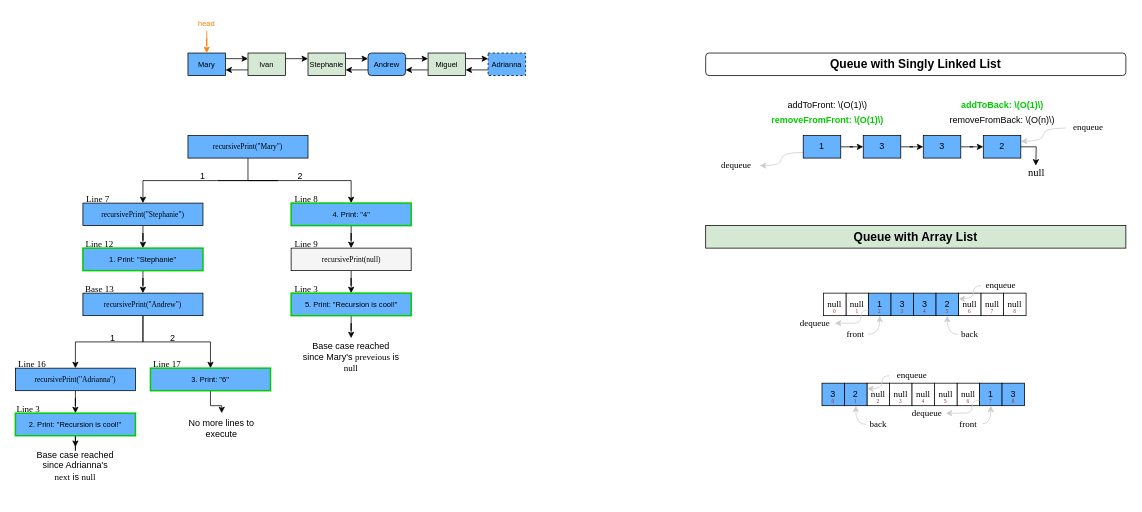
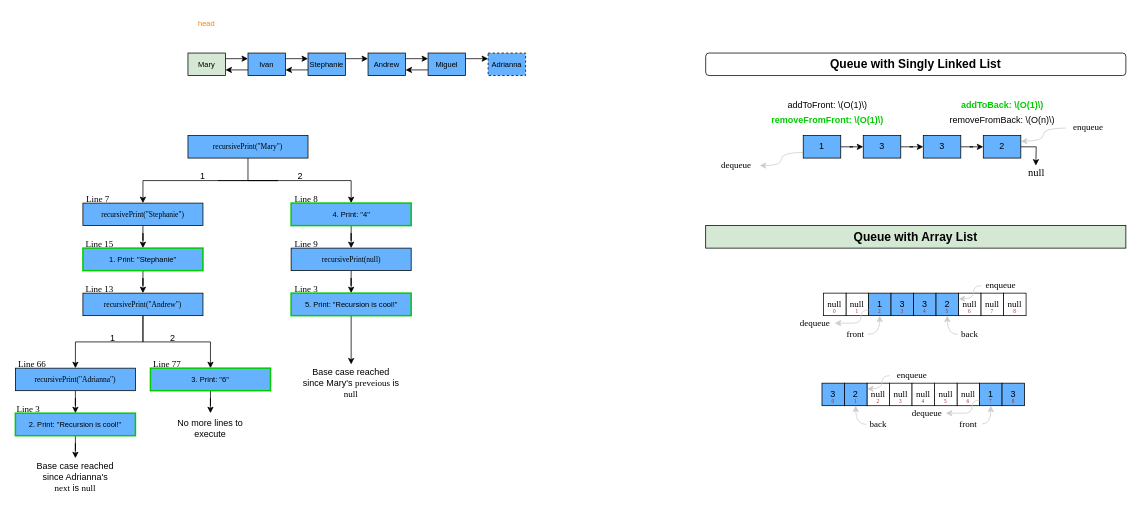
- <mxCell id="92" style="edgeStyle=orthogonalEdgeStyle;rounded=0;orthogonalLoop=1;jettySize=auto;html=1;entryX=0.5;entryY=0;entryDx=0;entryDy=0;fontSize=10;fontColor=#FF8000;strokeColor=#FF8000;" parent="1" source="93" target="77" edge="1"><mxGeometry relative="1" as="geometry" /></mxCell>
- <mxCell id="77" value="Mary" style="whiteSpace=wrap;html=1;fillColor=#66B2FF;fontSize=10;" parent="1" vertex="1"><mxGeometry x="250" y="70" width="50" height="30" as="geometry" /></mxCell>
+ <mxCell id="77" value="Mary" style="whiteSpace=wrap;html=1;fillColor=#d5e8d4;fontSize=10;" parent="1" vertex="1"><mxGeometry x="250" y="70" width="50" height="30" as="geometry" /></mxCell>
- <mxCell id="79" value="Ivan" style="whiteSpace=wrap;html=1;gradientDirection=west;fillColor=#d5e8d4;fontSize=10;" parent="1" vertex="1"><mxGeometry x="330" y="70" width="50" height="30" as="geometry" /></mxCell>
+ <mxCell id="79" value="Ivan" style="whiteSpace=wrap;html=1;gradientDirection=west;fillColor=#66B2FF;fontSize=10;" parent="1" vertex="1"><mxGeometry x="330" y="70" width="50" height="30" as="geometry" /></mxCell>
- <mxCell id="82" value="Stephanie" style="whiteSpace=wrap;html=1;gradientDirection=west;fillColor=#d5e8d4;fontSize=10;" parent="1" vertex="1"><mxGeometry x="410" y="70" width="50" height="30" as="geometry" /></mxCell>
+ <mxCell id="82" value="Stephanie" style="whiteSpace=wrap;html=1;gradientDirection=west;fillColor=#66B2FF;fontSize=10;" parent="1" vertex="1"><mxGeometry x="410" y="70" width="50" height="30" as="geometry" /></mxCell>
- <mxCell id="86" value="Andrew" style="whiteSpace=wrap;html=1;gradientDirection=west;fillColor=#66B2FF;fontSize=10;rounded=1;" parent="1" vertex="1"><mxGeometry x="490" y="70" width="50" height="30" as="geometry" /></mxCell>
+ <mxCell id="86" value="Andrew" style="whiteSpace=wrap;html=1;gradientDirection=west;fillColor=#66B2FF;fontSize=10;" parent="1" vertex="1"><mxGeometry x="490" y="70" width="50" height="30" as="geometry" /></mxCell>
- <mxCell id="88" value="Miguel" style="whiteSpace=wrap;html=1;gradientDirection=west;fillColor=#d5e8d4;fontSize=10;" parent="1" vertex="1"><mxGeometry x="570" y="70" width="50" height="30" as="geometry" /></mxCell>
+ <mxCell id="88" value="Miguel" style="whiteSpace=wrap;html=1;gradientDirection=west;fillColor=#66B2FF;fontSize=10;" parent="1" vertex="1"><mxGeometry x="570" y="70" width="50" height="30" as="geometry" /></mxCell>
+ <mxCell id="81" style="edgeStyle=orthogonalEdgeStyle;rounded=0;orthogonalLoop=1;jettySize=auto;html=1;entryX=1;entryY=0.75;entryDx=0;entryDy=0;fontSize=10;" parent="1" source="82" target="79" edge="1"><mxGeometry relative="1" as="geometry"><mxPoint x="381.35" y="93.52" as="targetPoint" /><Array as="points"><mxPoint x="410" y="93" /></Array></mxGeometry></mxCell>
- <mxCell id="84" style="edgeStyle=orthogonalEdgeStyle;rounded=0;orthogonalLoop=1;jettySize=auto;html=1;entryX=1;entryY=0.75;entryDx=0;entryDy=0;fontSize=10;" parent="1" source="86" target="82" edge="1"><mxGeometry relative="1" as="geometry"><mxPoint x="461.35" y="93.52" as="targetPoint" /><Array as="points"><mxPoint x="490" y="93" /></Array></mxGeometry></mxCell>
- <mxCell id="90" style="edgeStyle=orthogonalEdgeStyle;rounded=0;orthogonalLoop=1;jettySize=auto;html=1;entryX=1;entryY=0.75;entryDx=0;entryDy=0;fontSize=10;" parent="1" source="91" target="88" edge="1"><mxGeometry relative="1" as="geometry"><mxPoint x="621.35" y="93.52" as="targetPoint" /><Array as="points"><mxPoint x="650" y="92" /></Array></mxGeometry></mxCell>
- <mxCell id="126" value="&lt;font data-font-src=&quot;https://fonts.googleapis.com/css?family=Palatino+Linotype&quot; face=&quot;Palatino Linotype&quot;&gt;Line 12&lt;br&gt;&lt;/font&gt;" style="text;html=1;strokeColor=none;fillColor=none;align=center;verticalAlign=middle;whiteSpace=wrap;rounded=0;" parent="1" vertex="1"><mxGeometry x="110" y="320" width="45" height="10" as="geometry" /></mxCell>
+ <mxCell id="126" value="&lt;font data-font-src=&quot;https://fonts.googleapis.com/css?family=Palatino+Linotype&quot; face=&quot;Palatino Linotype&quot;&gt;Line 15&lt;br&gt;&lt;/font&gt;" style="text;html=1;strokeColor=none;fillColor=none;align=center;verticalAlign=middle;whiteSpace=wrap;rounded=0;" parent="1" vertex="1"><mxGeometry x="110" y="320" width="45" height="10" as="geometry" /></mxCell>
- <mxCell id="119" value="&lt;font data-font-src=&quot;https://fonts.googleapis.com/css?family=Ubunto+Mono&quot; face=&quot;Ubunto Mono&quot;&gt;recursivePrint(null)&lt;/font&gt;" style="whiteSpace=wrap;html=1;fillColor=#f5f5f5;fontSize=10;" parent="1" vertex="1"><mxGeometry x="387.5" y="330" width="160" height="30" as="geometry" /></mxCell>
+ <mxCell id="119" value="&lt;font data-font-src=&quot;https://fonts.googleapis.com/css?family=Ubunto+Mono&quot; face=&quot;Ubunto Mono&quot;&gt;recursivePrint(null)&lt;/font&gt;" style="whiteSpace=wrap;html=1;fillColor=#66B2FF;fontSize=10;" parent="1" vertex="1"><mxGeometry x="387.5" y="330" width="160" height="30" as="geometry" /></mxCell>
- <mxCell id="127" value="&lt;font data-font-src=&quot;https://fonts.googleapis.com/css?family=Palatino+Linotype&quot; face=&quot;Palatino Linotype&quot;&gt;Base 13&lt;/font&gt;" style="text;html=1;strokeColor=none;fillColor=none;align=center;verticalAlign=middle;whiteSpace=wrap;rounded=0;" parent="1" vertex="1"><mxGeometry x="110" y="380" width="45" height="10" as="geometry" /></mxCell>
+ <mxCell id="127" value="&lt;font data-font-src=&quot;https://fonts.googleapis.com/css?family=Palatino+Linotype&quot; face=&quot;Palatino Linotype&quot;&gt;Line 13&lt;/font&gt;" style="text;html=1;strokeColor=none;fillColor=none;align=center;verticalAlign=middle;whiteSpace=wrap;rounded=0;" parent="1" vertex="1"><mxGeometry x="110" y="380" width="45" height="10" as="geometry" /></mxCell>
- <mxCell id="125" value="Base case reached since Mary's &lt;font data-font-src=&quot;https://fonts.googleapis.com/css?family=Ubunto+Mono&quot; face=&quot;Ubunto Mono&quot;&gt;preveious&lt;/font&gt; is &lt;font data-font-src=&quot;https://fonts.googleapis.com/css?family=Ubunto+Mono&quot; face=&quot;Ubunto Mono&quot;&gt;null&lt;/font&gt;" style="text;html=1;strokeColor=none;fillColor=none;align=center;verticalAlign=middle;whiteSpace=wrap;rounded=0;" parent="1" vertex="1"><mxGeometry x="400" y="450" width="135" height="50" as="geometry" /></mxCell>
+ <mxCell id="125" value="Base case reached since Mary's &lt;font data-font-src=&quot;https://fonts.googleapis.com/css?family=Ubunto+Mono&quot; face=&quot;Ubunto Mono&quot;&gt;preveious&lt;/font&gt; is &lt;font data-font-src=&quot;https://fonts.googleapis.com/css?family=Ubunto+Mono&quot; face=&quot;Ubunto Mono&quot;&gt;null&lt;/font&gt;" style="text;html=1;strokeColor=none;fillColor=none;align=center;verticalAlign=middle;whiteSpace=wrap;rounded=0;" parent="1" vertex="1"><mxGeometry x="400" y="485" width="135" height="50" as="geometry" /></mxCell>
- <mxCell id="128" value="&lt;font data-font-src=&quot;https://fonts.googleapis.com/css?family=Palatino+Linotype&quot; face=&quot;Palatino Linotype&quot;&gt;Line 16&lt;/font&gt;" style="text;html=1;strokeColor=none;fillColor=none;align=center;verticalAlign=middle;whiteSpace=wrap;rounded=0;" parent="1" vertex="1"><mxGeometry x="20" y="480" width="45" height="10" as="geometry" /></mxCell>
+ <mxCell id="128" value="&lt;font data-font-src=&quot;https://fonts.googleapis.com/css?family=Palatino+Linotype&quot; face=&quot;Palatino Linotype&quot;&gt;Line 66&lt;/font&gt;" style="text;html=1;strokeColor=none;fillColor=none;align=center;verticalAlign=middle;whiteSpace=wrap;rounded=0;" parent="1" vertex="1"><mxGeometry x="20" y="480" width="45" height="10" as="geometry" /></mxCell>
- <mxCell id="130" value="&lt;font data-font-src=&quot;https://fonts.googleapis.com/css?family=Palatino+Linotype&quot; face=&quot;Palatino Linotype&quot;&gt;Line 17&lt;/font&gt;" style="text;html=1;strokeColor=none;fillColor=none;align=center;verticalAlign=middle;whiteSpace=wrap;rounded=0;" parent="1" vertex="1"><mxGeometry x="200" y="480" width="45" height="10" as="geometry" /></mxCell>
+ <mxCell id="130" value="&lt;font data-font-src=&quot;https://fonts.googleapis.com/css?family=Palatino+Linotype&quot; face=&quot;Palatino Linotype&quot;&gt;Line 77&lt;/font&gt;" style="text;html=1;strokeColor=none;fillColor=none;align=center;verticalAlign=middle;whiteSpace=wrap;rounded=0;" parent="1" vertex="1"><mxGeometry x="200" y="480" width="45" height="10" as="geometry" /></mxCell>
- <mxCell id="116" value="No more lines to execute" style="text;html=1;strokeColor=none;fillColor=none;align=center;verticalAlign=middle;whiteSpace=wrap;rounded=0;" parent="1" vertex="1"><mxGeometry x="240" y="550" width="110" height="40" as="geometry" /></mxCell>
+ <mxCell id="116" value="No more lines to execute" style="text;html=1;strokeColor=none;fillColor=none;align=center;verticalAlign=middle;whiteSpace=wrap;rounded=0;" parent="1" vertex="1"><mxGeometry x="225" y="550" width="110" height="40" as="geometry" /></mxCell>
- <mxCell id="115" value="Base case reached since Adrianna's &lt;font data-font-src=&quot;https://fonts.googleapis.com/css?family=Ubunto+Mono&quot; face=&quot;Ubunto Mono&quot;&gt;next&lt;/font&gt; is &lt;font data-font-src=&quot;https://fonts.googleapis.com/css?family=Ubunto+Mono&quot; face=&quot;Ubunto Mono&quot;&gt;null&lt;/font&gt;" style="text;html=1;strokeColor=none;fillColor=none;align=center;verticalAlign=middle;whiteSpace=wrap;rounded=0;" parent="1" vertex="1"><mxGeometry x="45" y="595" width="110" height="50" as="geometry" /></mxCell>
+ <mxCell id="115" value="Base case reached since Adrianna's &lt;font data-font-src=&quot;https://fonts.googleapis.com/css?family=Ubunto+Mono&quot; face=&quot;Ubunto Mono&quot;&gt;next&lt;/font&gt; is &lt;font data-font-src=&quot;https://fonts.googleapis.com/css?family=Ubunto+Mono&quot; face=&quot;Ubunto Mono&quot;&gt;null&lt;/font&gt;" style="text;html=1;strokeColor=none;fillColor=none;align=center;verticalAlign=middle;whiteSpace=wrap;rounded=0;" parent="1" vertex="1"><mxGeometry x="45" y="610" width="110" height="50" as="geometry" /></mxCell>
